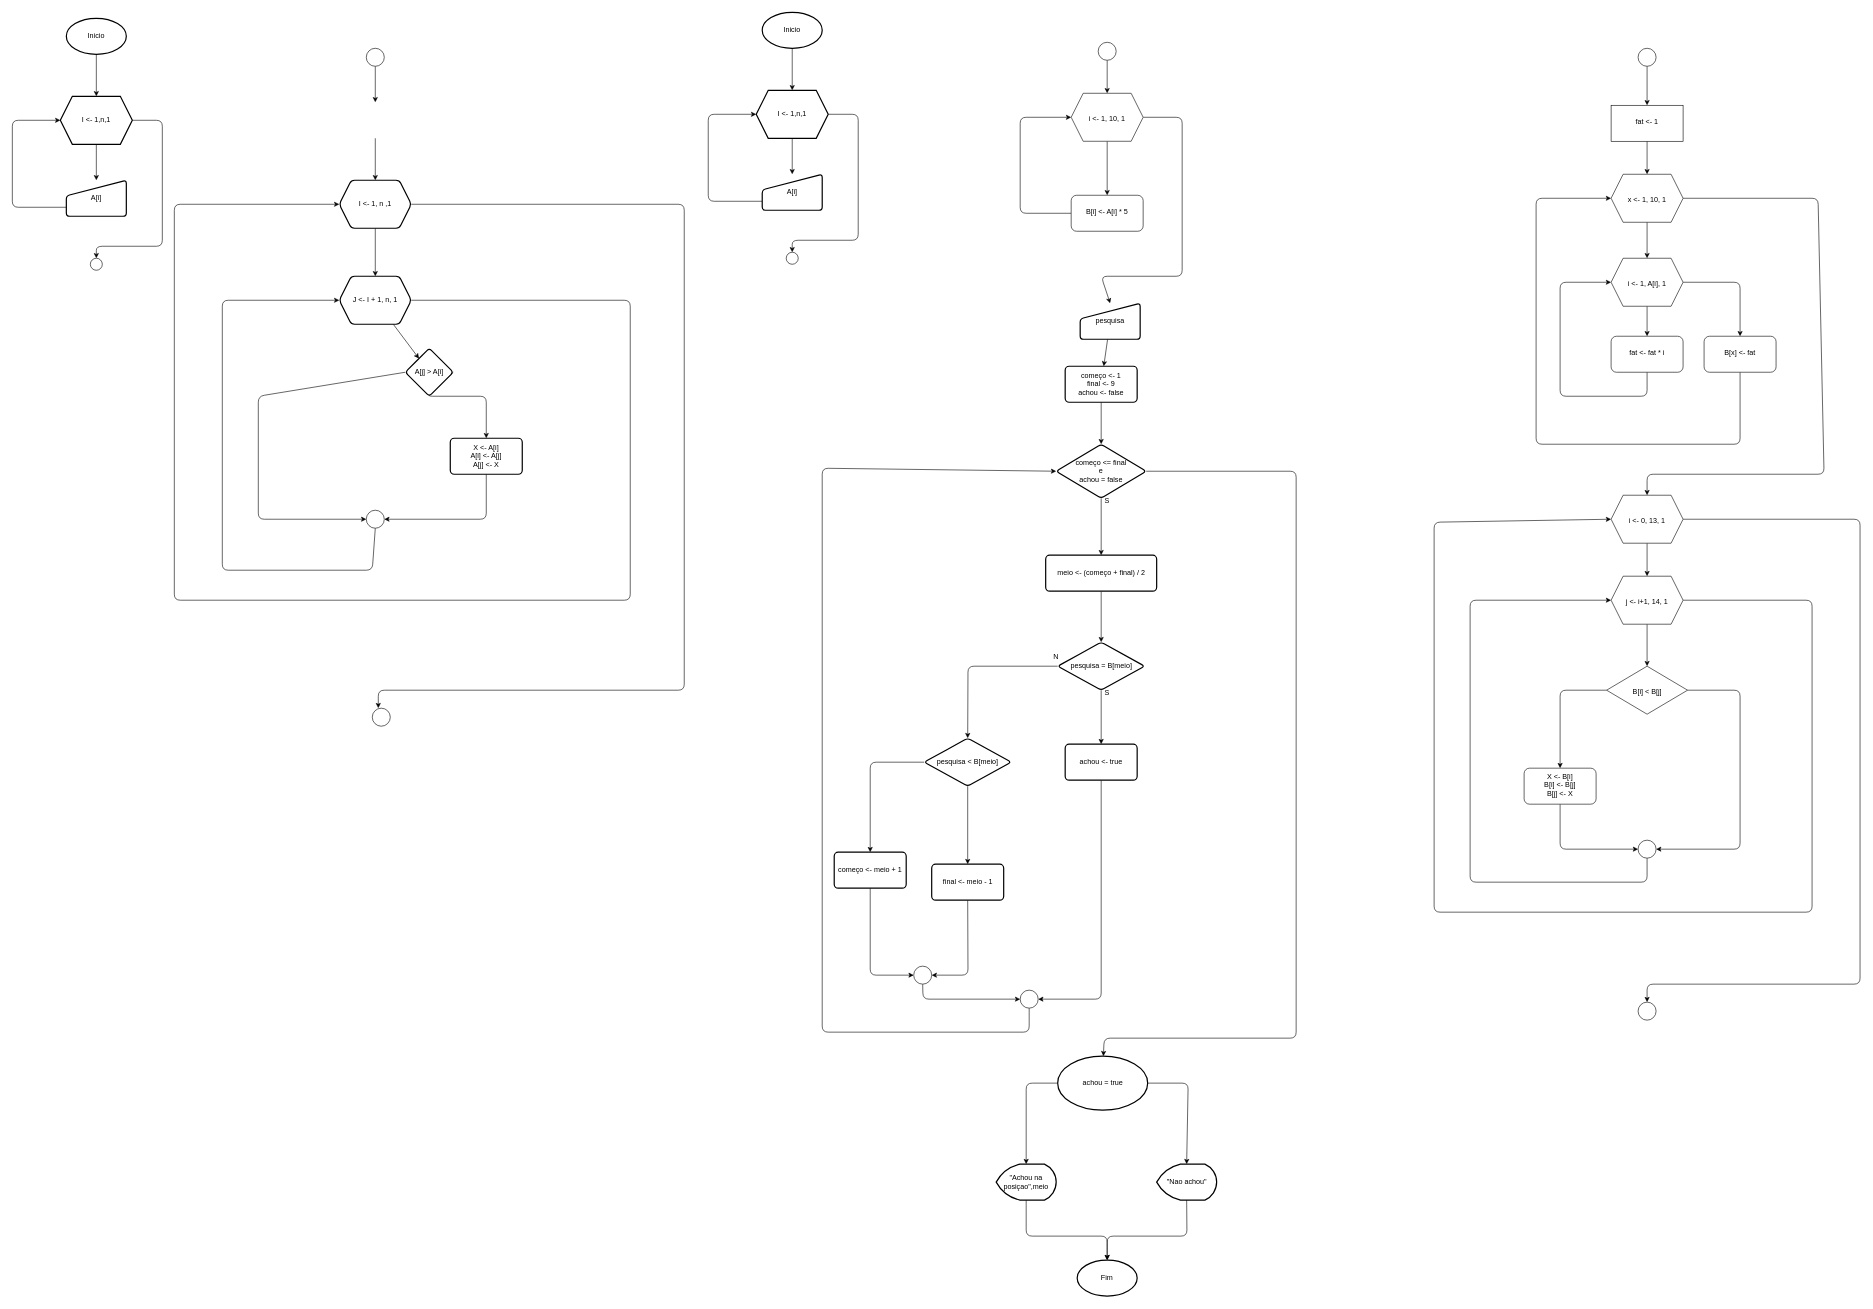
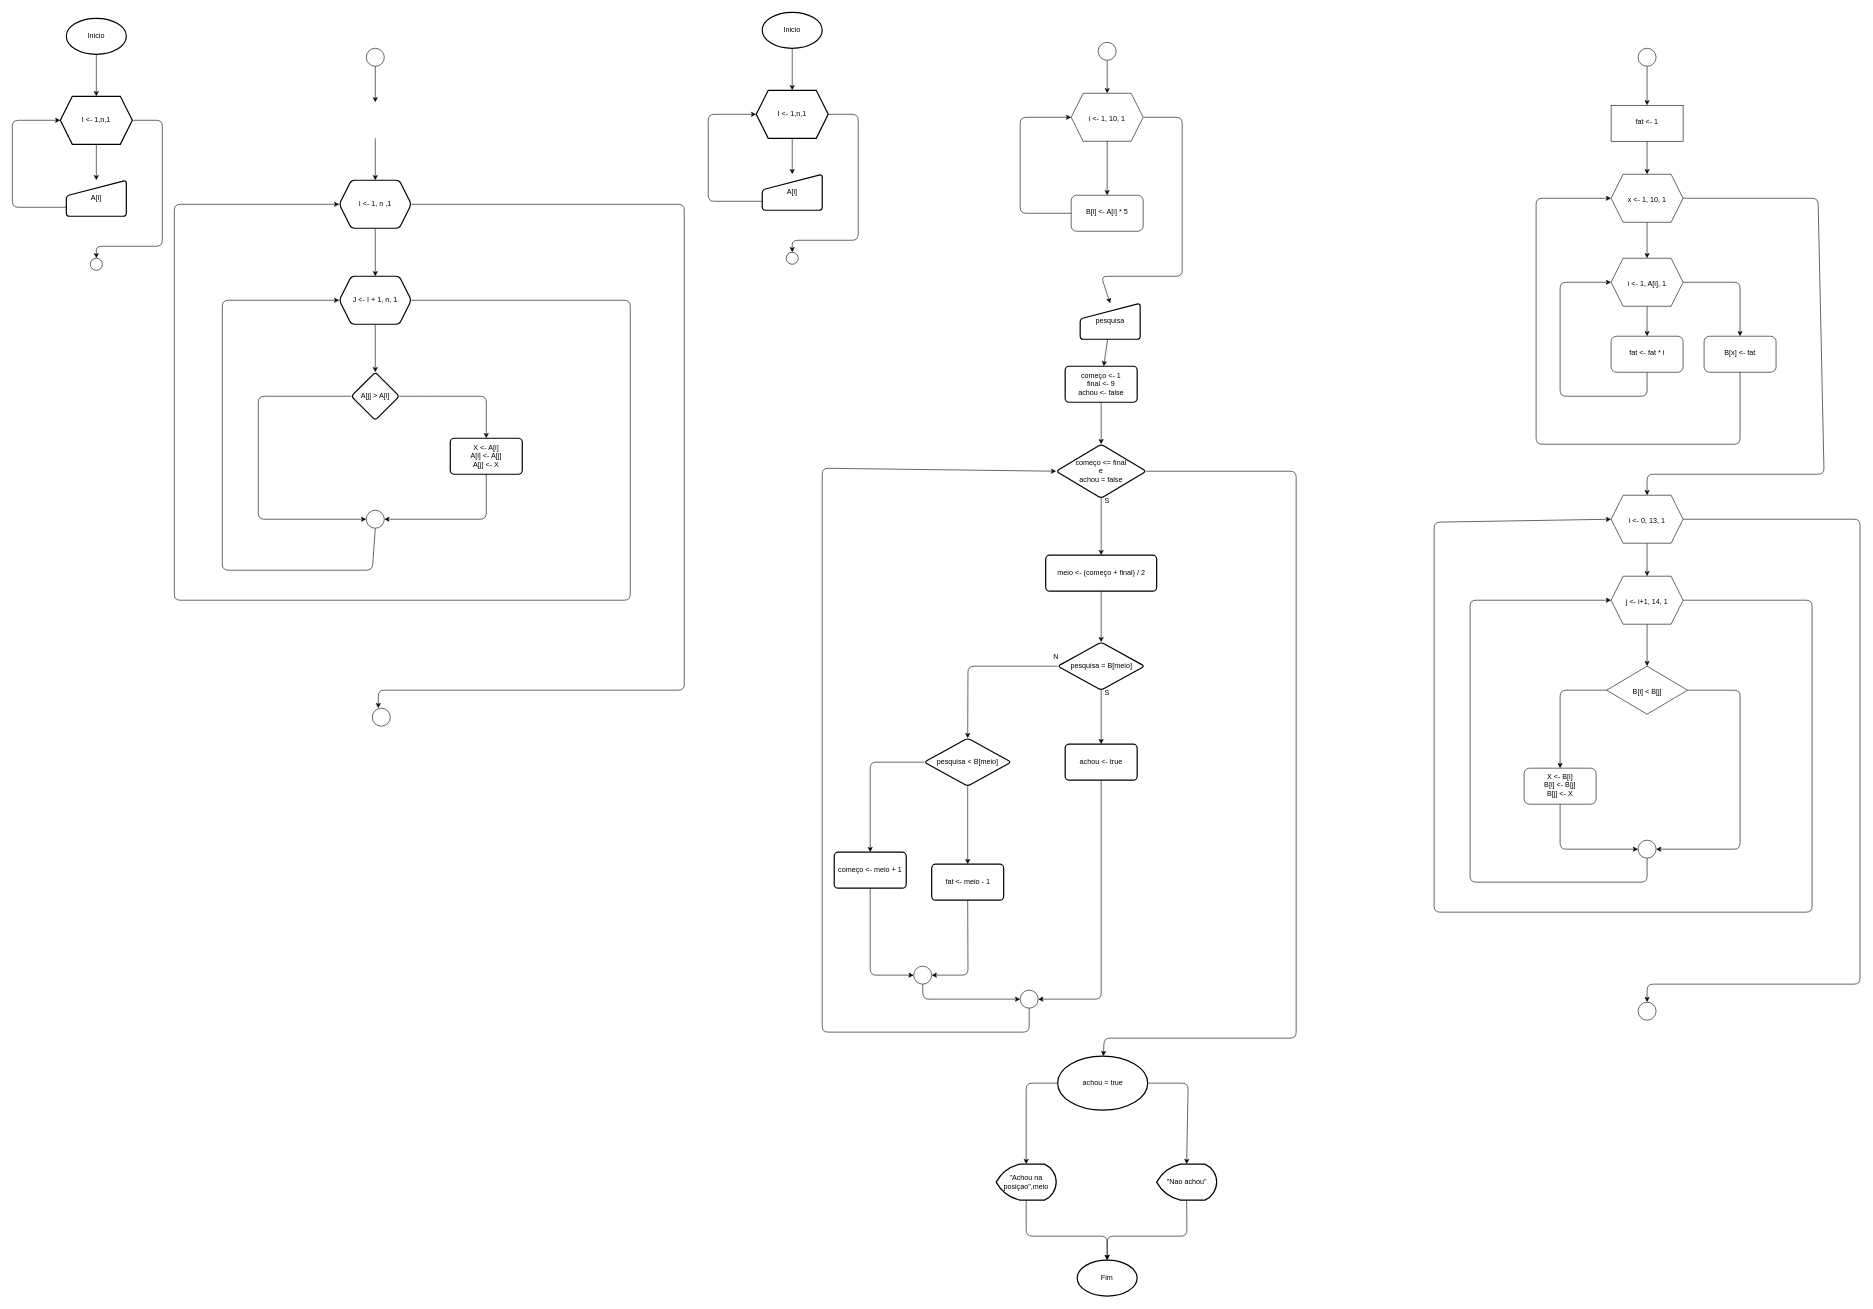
- <mxCell id="21" value="A[j] &amp;gt; A[i]" style="rhombus;whiteSpace=wrap;html=1;strokeWidth=2;rounded=1;arcSize=11;" parent="1" vertex="1"><mxGeometry x="675" y="580" width="80" height="80" as="geometry" /></mxCell>
+ <mxCell id="21" value="A[j] &amp;gt; A[i]" style="rhombus;whiteSpace=wrap;html=1;strokeWidth=2;rounded=1;arcSize=11;" parent="1" vertex="1"><mxGeometry x="585" y="620" width="80" height="80" as="geometry" /></mxCell>
- <mxCell id="64" value="final &amp;lt;- meio - 1" style="whiteSpace=wrap;html=1;rounded=1;strokeWidth=2;arcSize=11;" parent="1" vertex="1"><mxGeometry x="1552.5" y="1440" width="120" height="60" as="geometry" /></mxCell>
+ <mxCell id="64" value="fat &amp;lt;- meio - 1" style="whiteSpace=wrap;html=1;rounded=1;strokeWidth=2;arcSize=11;" parent="1" vertex="1"><mxGeometry x="1552.5" y="1440" width="120" height="60" as="geometry" /></mxCell>
